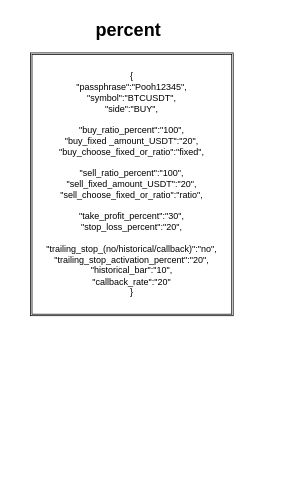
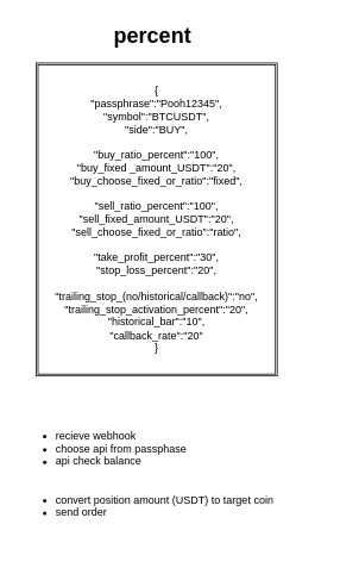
+ <mxCell id="2" value="&lt;ul&gt;&lt;li&gt;recieve webhook&lt;br&gt;&lt;/li&gt;&lt;li&gt;choose api from passphase&lt;/li&gt;&lt;li&gt;api check balance&lt;br&gt;&lt;br&gt;&lt;br&gt;&lt;/li&gt;&lt;li&gt;convert position amount (USDT) to target coin&lt;/li&gt;&lt;li&gt;send order&lt;/li&gt;&lt;/ul&gt;" style="text;strokeColor=none;fillColor=none;html=1;whiteSpace=wrap;verticalAlign=middle;overflow=hidden;" parent="1" vertex="1"><mxGeometry x="20" y="440" width="360" height="180" as="geometry" /></mxCell>
